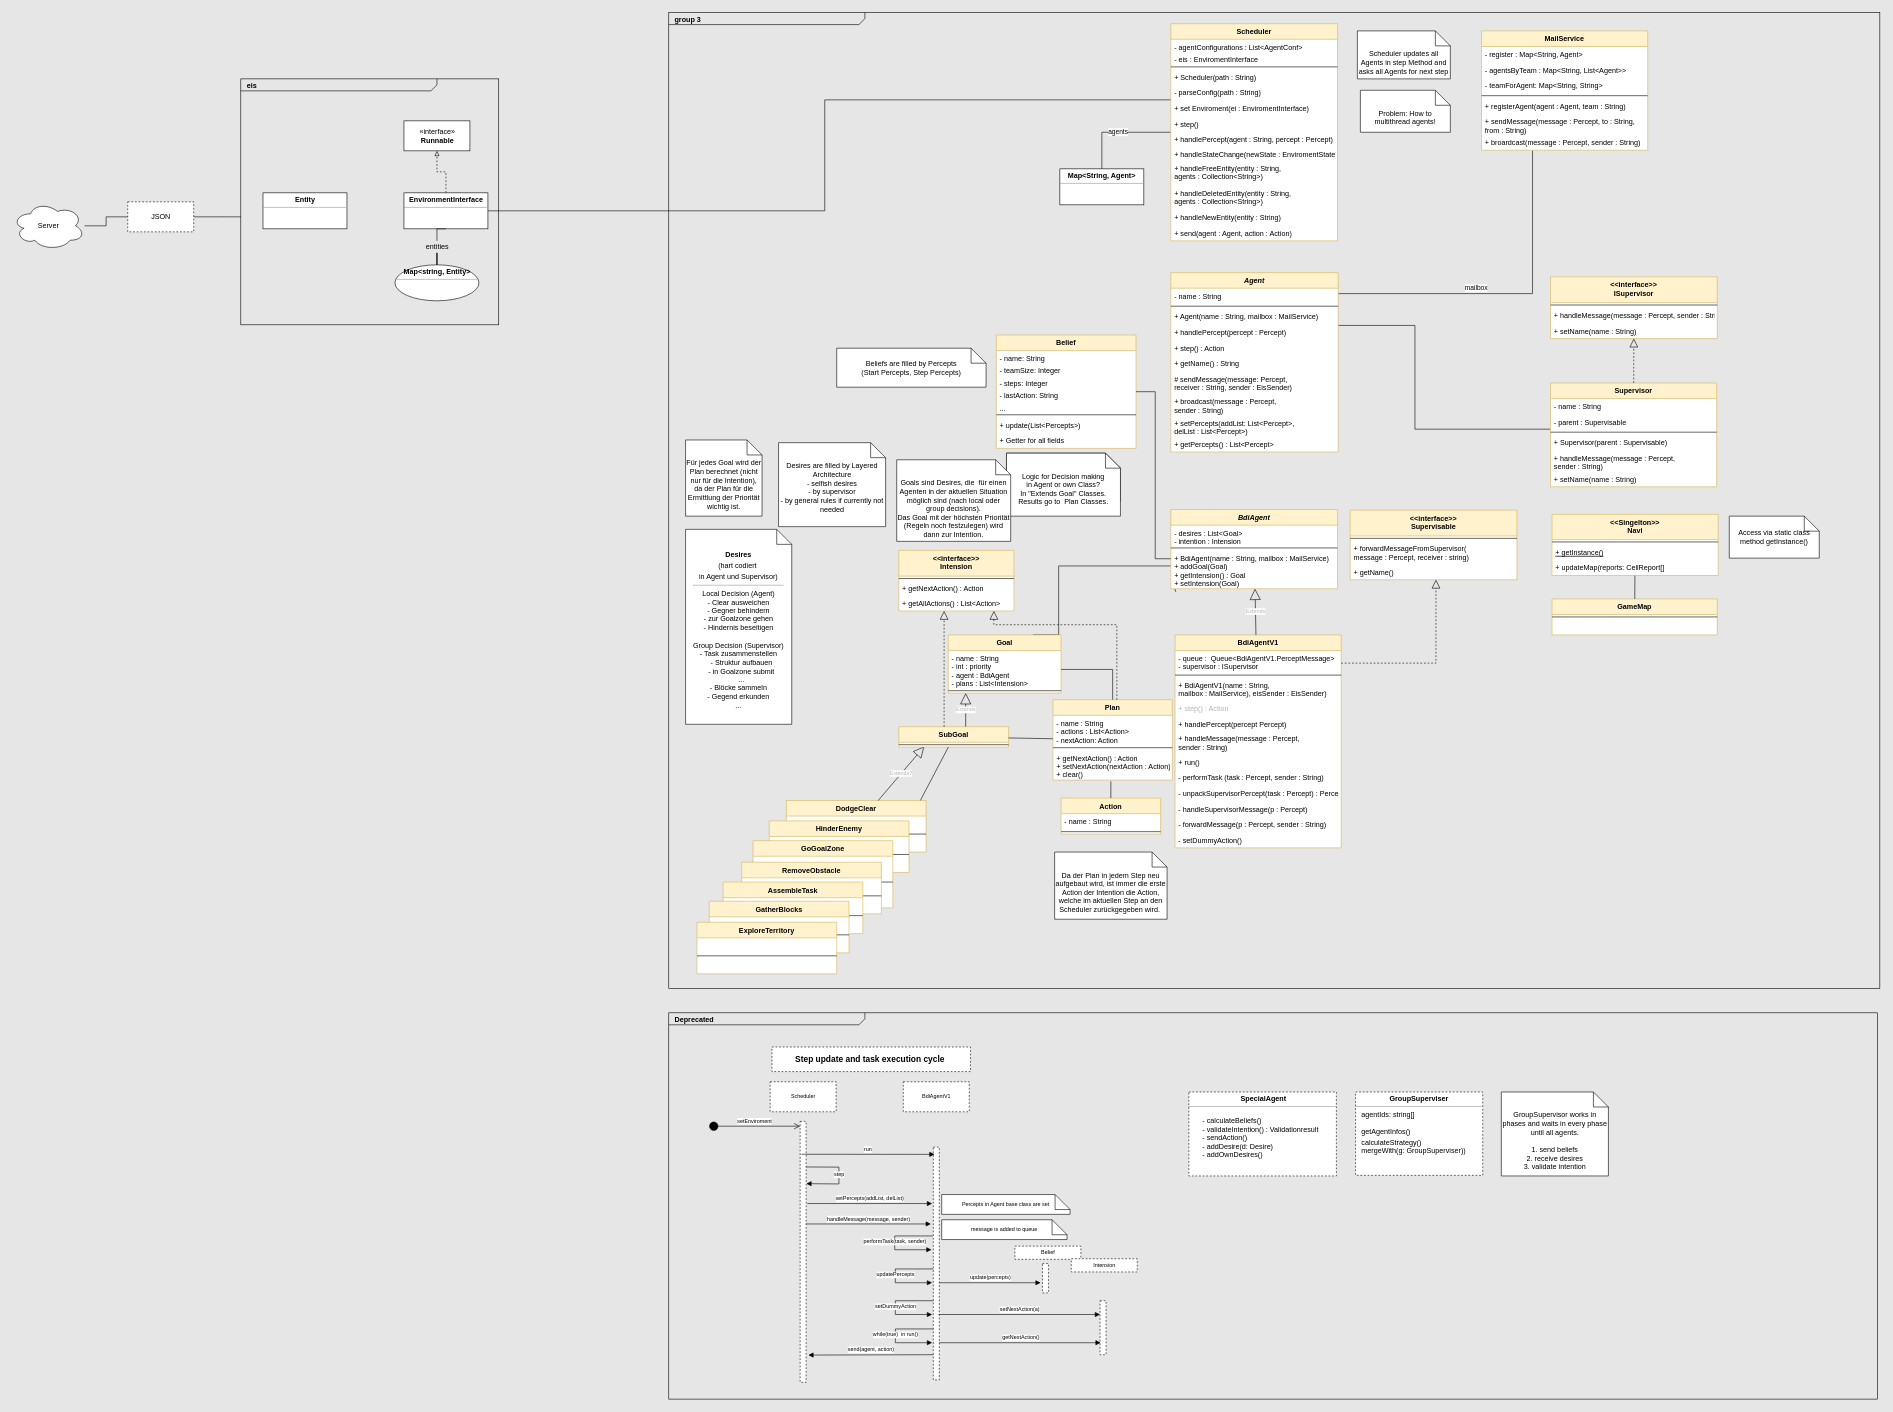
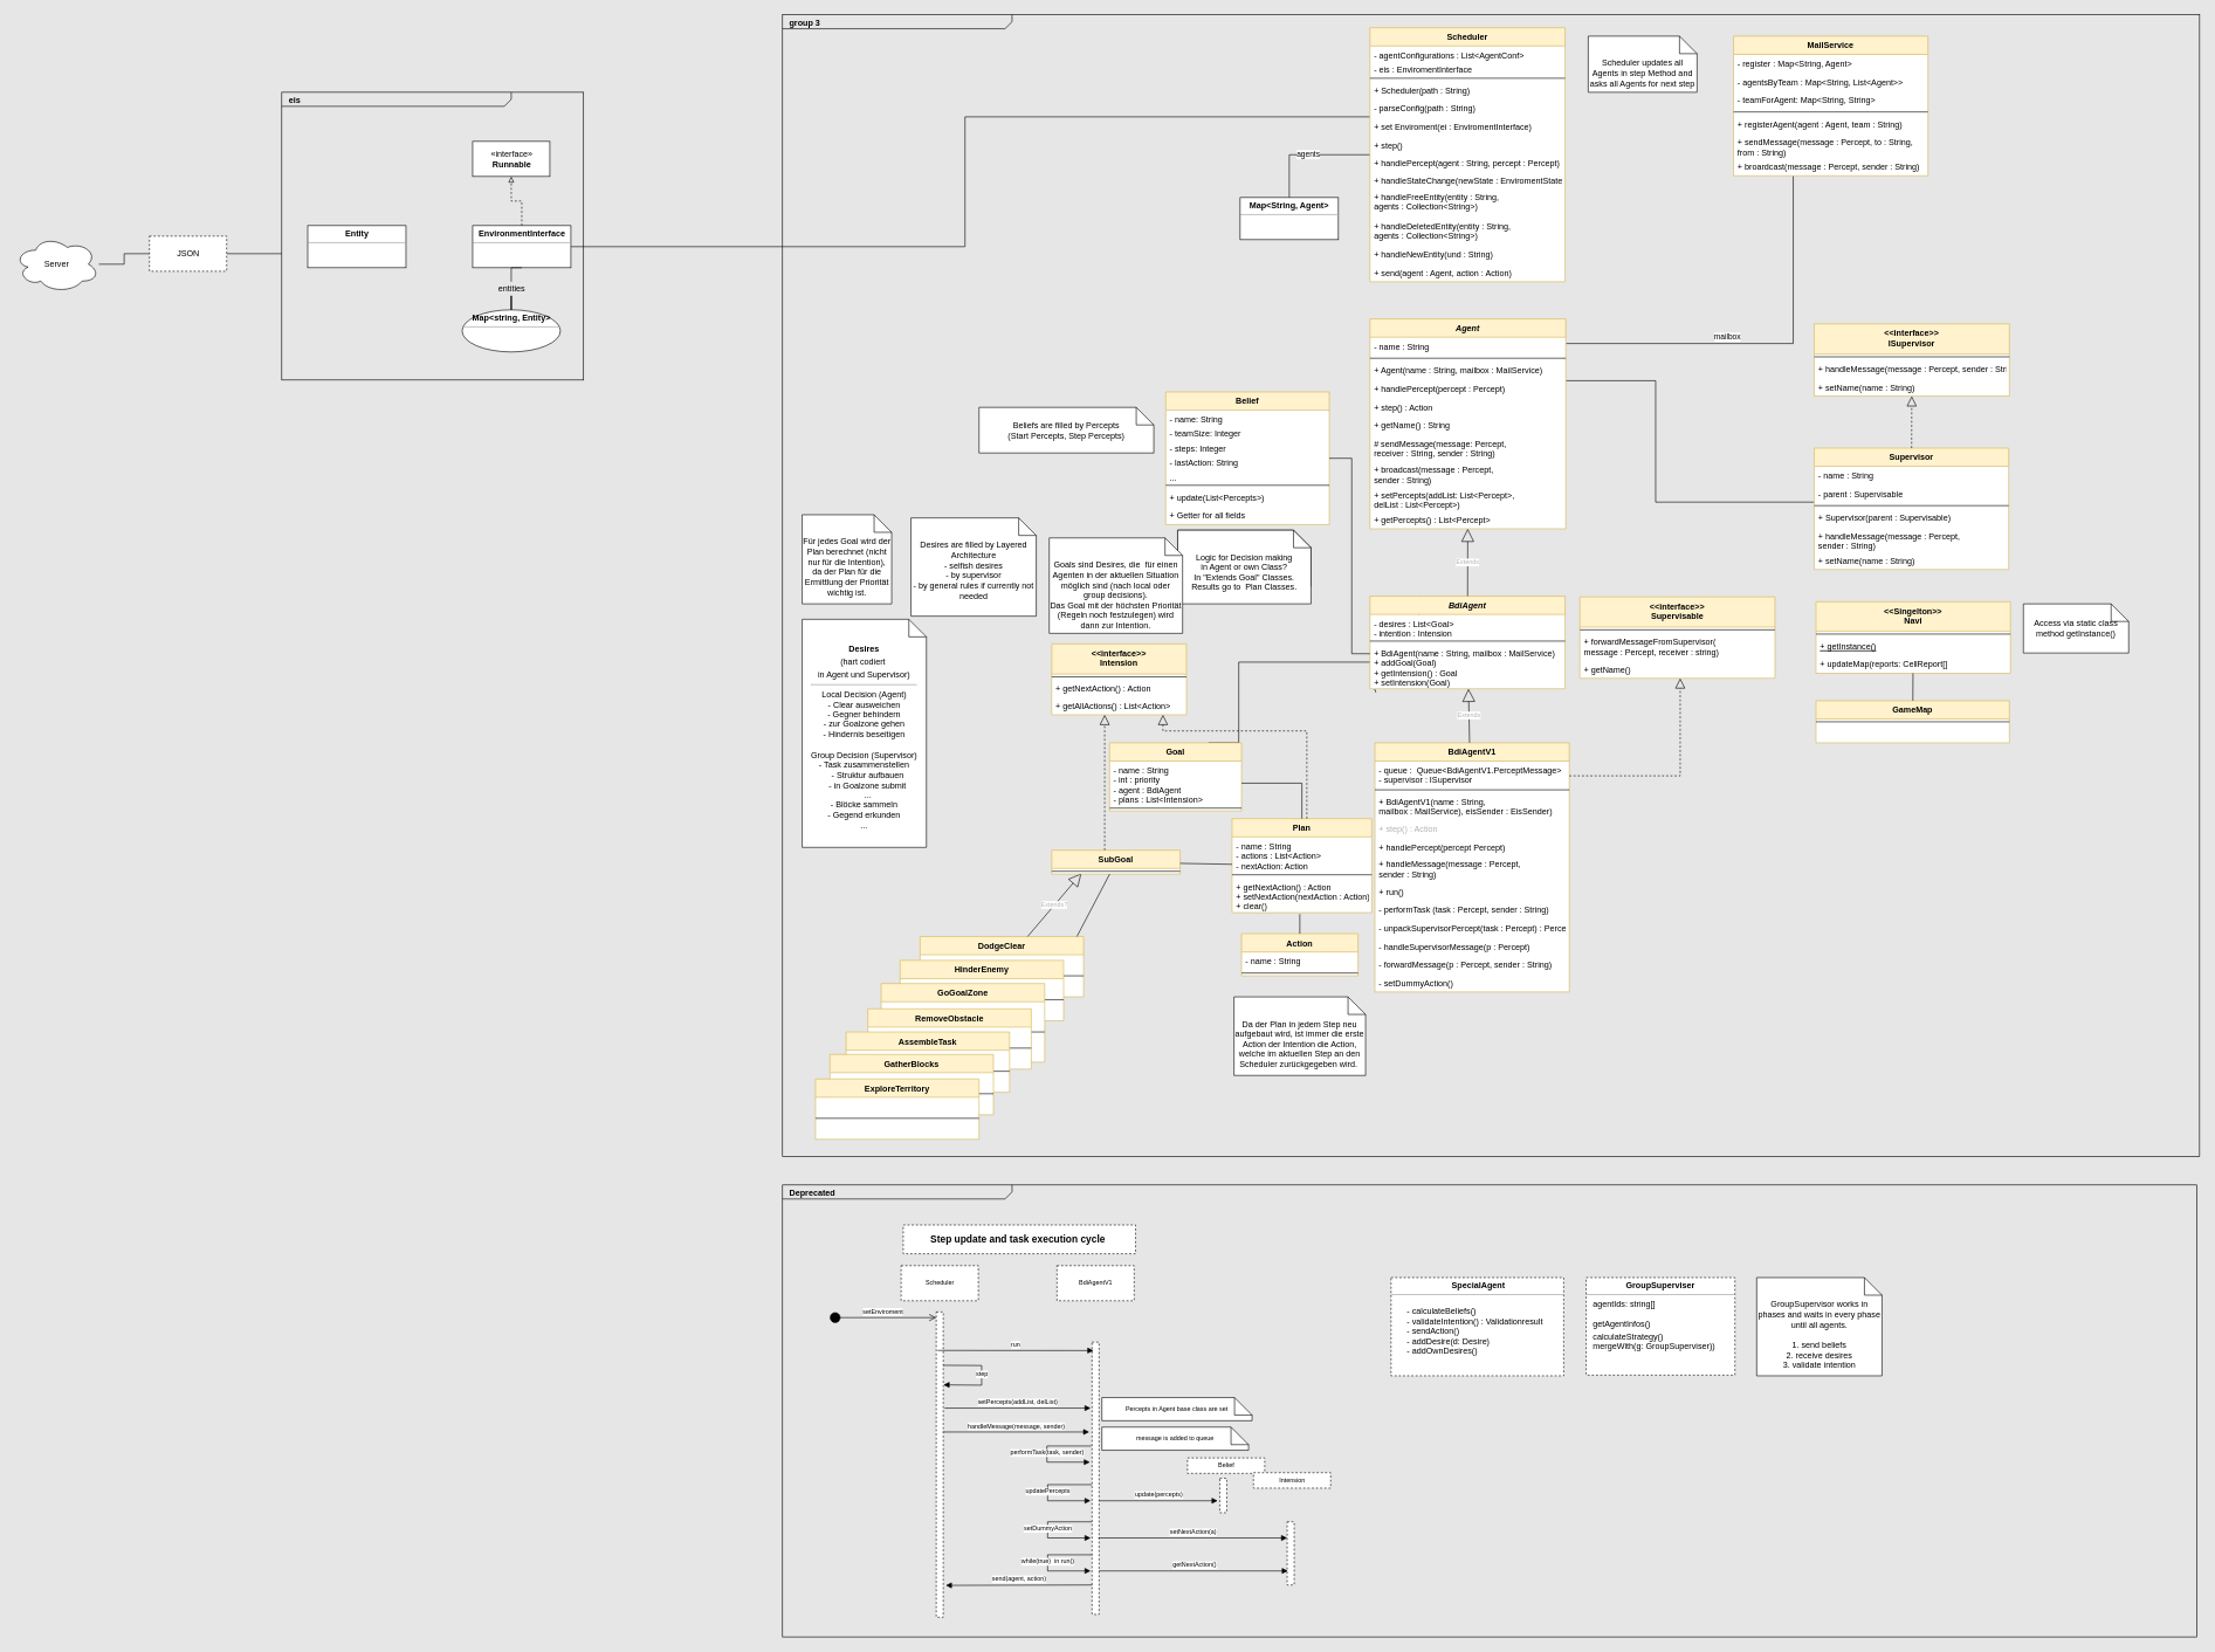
- <mxCell id="31" value="Problem: How to multithread agents!" style="shape=note2;boundedLbl=1;whiteSpace=wrap;html=1;size=25;verticalAlign=top;align=center;" parent="1" vertex="1"><mxGeometry x="2267" y="150" width="150" height="70" as="geometry" /></mxCell>
- <mxCell id="87" value="+ handleNewEntity(entity : String)" style="text;strokeColor=none;fillColor=none;align=left;verticalAlign=top;spacingLeft=4;spacingRight=4;overflow=hidden;rotatable=0;points=[[0,0.5],[1,0.5]];portConstraint=eastwest;" parent="75" vertex="1"><mxGeometry y="310" width="278" height="26" as="geometry" /></mxCell>
+ <mxCell id="87" value="+ handleNewEntity(und : String)" style="text;strokeColor=none;fillColor=none;align=left;verticalAlign=top;spacingLeft=4;spacingRight=4;overflow=hidden;rotatable=0;points=[[0,0.5],[1,0.5]];portConstraint=eastwest;" parent="75" vertex="1"><mxGeometry y="310" width="278" height="26" as="geometry" /></mxCell>
- <mxCell id="69" value="# sendMessage(message: Percept,&#10;receiver : String, sender : EisSender) " style="text;strokeColor=none;fillColor=none;align=left;verticalAlign=top;spacingLeft=4;spacingRight=4;overflow=hidden;rotatable=0;points=[[0,0.5],[1,0.5]];portConstraint=eastwest;" parent="62" vertex="1"><mxGeometry y="165" width="279" height="37" as="geometry" /></mxCell>
+ <mxCell id="69" value="# sendMessage(message: Percept,&#10;receiver : String, sender : String) " style="text;strokeColor=none;fillColor=none;align=left;verticalAlign=top;spacingLeft=4;spacingRight=4;overflow=hidden;rotatable=0;points=[[0,0.5],[1,0.5]];portConstraint=eastwest;" parent="62" vertex="1"><mxGeometry y="165" width="279" height="37" as="geometry" /></mxCell>
+ <mxCell id="116" value="Extends" style="endArrow=block;endSize=16;endFill=0;html=1;rounded=0;fontSize=9;fontColor=#B3B3B3;" parent="1" source="44" target="62" edge="1"><mxGeometry width="160" relative="1" as="geometry"><mxPoint x="2109.834" y="1130" as="sourcePoint" /><mxPoint x="2109.914" y="1078" as="targetPoint" /></mxGeometry></mxCell>
- <mxCell id="189" value="Extends" style="endArrow=block;endSize=16;endFill=0;html=1;rounded=0;fontSize=9;fontColor=#B3B3B3;edgeStyle=orthogonalEdgeStyle;" edge="1" parent="1" source="187" target="174"><mxGeometry width="160" relative="1" as="geometry"><mxPoint x="1756.995" y="1126" as="sourcePoint" /><mxPoint x="1757.049" y="1094" as="targetPoint" /><Array as="points"><mxPoint x="1609" y="1184" /><mxPoint x="1609" y="1184" /></Array></mxGeometry></mxCell>
